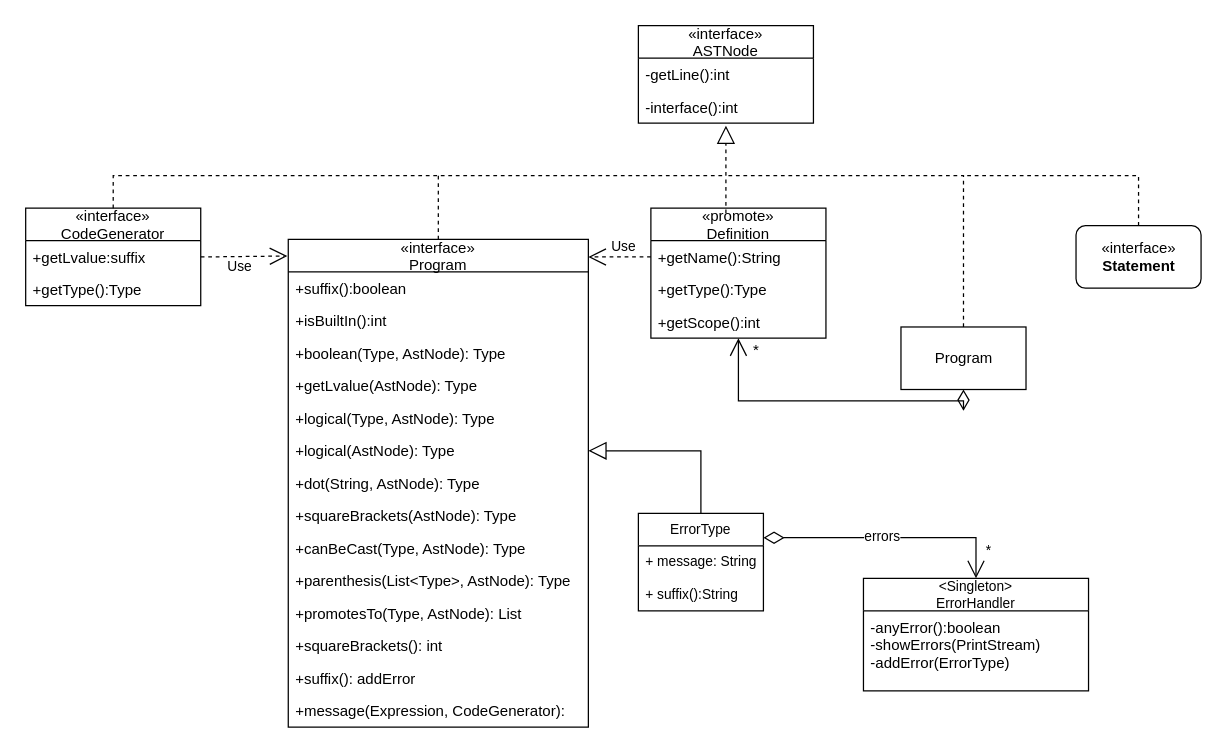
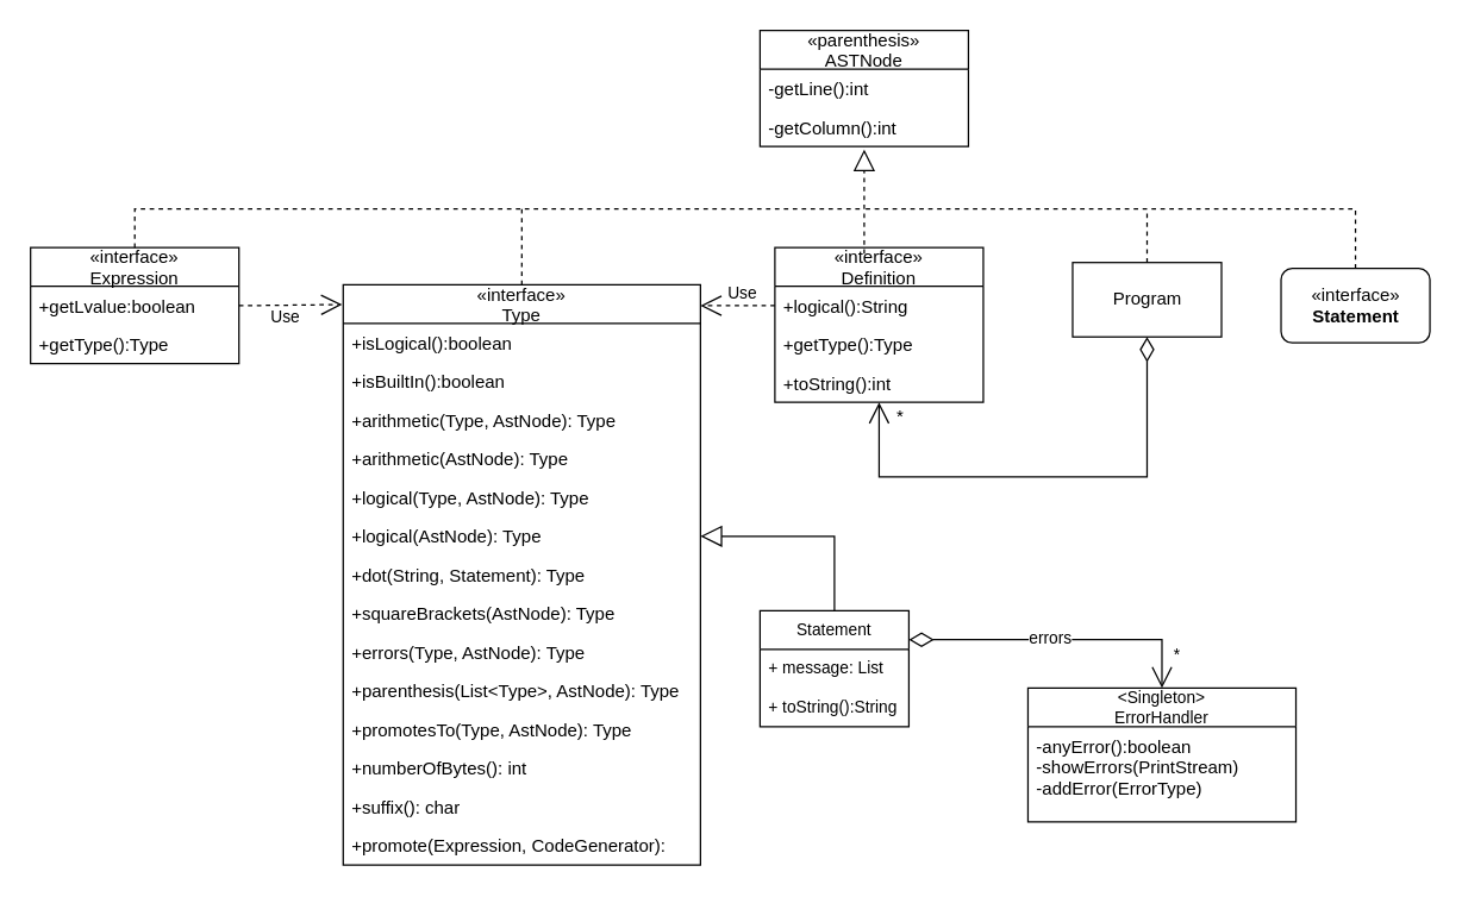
- <mxCell id="12" value="«interface»&#10;ASTNode" style="swimlane;fontStyle=0;childLayout=stackLayout;horizontal=1;startSize=26;fillColor=none;horizontalStack=0;resizeParent=1;resizeParentMax=0;resizeLast=0;collapsible=1;marginBottom=0;" vertex="1" parent="1"><mxGeometry x="510" y="20" width="140" height="78" as="geometry" /></mxCell>
+ <mxCell id="12" value="«parenthesis»&#10;ASTNode" style="swimlane;fontStyle=0;childLayout=stackLayout;horizontal=1;startSize=26;fillColor=none;horizontalStack=0;resizeParent=1;resizeParentMax=0;resizeLast=0;collapsible=1;marginBottom=0;" vertex="1" parent="1"><mxGeometry x="510" y="20" width="140" height="78" as="geometry" /></mxCell>
- <mxCell id="14" value="-interface():int" style="text;strokeColor=none;fillColor=none;align=left;verticalAlign=top;spacingLeft=4;spacingRight=4;overflow=hidden;rotatable=0;points=[[0,0.5],[1,0.5]];portConstraint=eastwest;" vertex="1" parent="12"><mxGeometry y="52" width="140" height="26" as="geometry" /></mxCell>
+ <mxCell id="14" value="-getColumn():int" style="text;strokeColor=none;fillColor=none;align=left;verticalAlign=top;spacingLeft=4;spacingRight=4;overflow=hidden;rotatable=0;points=[[0,0.5],[1,0.5]];portConstraint=eastwest;" vertex="1" parent="12"><mxGeometry y="52" width="140" height="26" as="geometry" /></mxCell>
- <mxCell id="26" value="«interface»&#10;CodeGenerator" style="swimlane;fontStyle=0;childLayout=stackLayout;horizontal=1;startSize=26;fillColor=none;horizontalStack=0;resizeParent=1;resizeParentMax=0;resizeLast=0;collapsible=1;marginBottom=0;" vertex="1" parent="1"><mxGeometry x="20" y="166" width="140" height="78" as="geometry" /></mxCell>
+ <mxCell id="26" value="«interface»&#10;Expression" style="swimlane;fontStyle=0;childLayout=stackLayout;horizontal=1;startSize=26;fillColor=none;horizontalStack=0;resizeParent=1;resizeParentMax=0;resizeLast=0;collapsible=1;marginBottom=0;" vertex="1" parent="1"><mxGeometry x="20" y="166" width="140" height="78" as="geometry" /></mxCell>
- <mxCell id="8" value="«promote»&#10;Definition" style="swimlane;fontStyle=0;childLayout=stackLayout;horizontal=1;startSize=26;fillColor=none;horizontalStack=0;resizeParent=1;resizeParentMax=0;resizeLast=0;collapsible=1;marginBottom=0;" vertex="1" parent="1"><mxGeometry x="520" y="166" width="140" height="104" as="geometry" /></mxCell>
+ <mxCell id="8" value="«interface»&#10;Definition" style="swimlane;fontStyle=0;childLayout=stackLayout;horizontal=1;startSize=26;fillColor=none;horizontalStack=0;resizeParent=1;resizeParentMax=0;resizeLast=0;collapsible=1;marginBottom=0;" vertex="1" parent="1"><mxGeometry x="520" y="166" width="140" height="104" as="geometry" /></mxCell>
- <mxCell id="29" value="«interface»&#10;Program" style="swimlane;fontStyle=0;childLayout=stackLayout;horizontal=1;startSize=26;fillColor=none;horizontalStack=0;resizeParent=1;resizeParentMax=0;resizeLast=0;collapsible=1;marginBottom=0;" vertex="1" parent="1"><mxGeometry x="230" y="191" width="240" height="390" as="geometry" /></mxCell>
+ <mxCell id="29" value="«interface»&#10;Type" style="swimlane;fontStyle=0;childLayout=stackLayout;horizontal=1;startSize=26;fillColor=none;horizontalStack=0;resizeParent=1;resizeParentMax=0;resizeLast=0;collapsible=1;marginBottom=0;" vertex="1" parent="1"><mxGeometry x="230" y="191" width="240" height="390" as="geometry" /></mxCell>
- <mxCell id="27" value="+getLvalue:suffix" style="text;strokeColor=none;fillColor=none;align=left;verticalAlign=top;spacingLeft=4;spacingRight=4;overflow=hidden;rotatable=0;points=[[0,0.5],[1,0.5]];portConstraint=eastwest;" vertex="1" parent="26"><mxGeometry y="26" width="140" height="26" as="geometry" /></mxCell>
+ <mxCell id="27" value="+getLvalue:boolean" style="text;strokeColor=none;fillColor=none;align=left;verticalAlign=top;spacingLeft=4;spacingRight=4;overflow=hidden;rotatable=0;points=[[0,0.5],[1,0.5]];portConstraint=eastwest;" vertex="1" parent="26"><mxGeometry y="26" width="140" height="26" as="geometry" /></mxCell>
- <mxCell id="9" value="+getName():String" style="text;strokeColor=none;fillColor=none;align=left;verticalAlign=top;spacingLeft=4;spacingRight=4;overflow=hidden;rotatable=0;points=[[0,0.5],[1,0.5]];portConstraint=eastwest;" vertex="1" parent="8"><mxGeometry y="26" width="140" height="26" as="geometry" /></mxCell>
+ <mxCell id="9" value="+logical():String" style="text;strokeColor=none;fillColor=none;align=left;verticalAlign=top;spacingLeft=4;spacingRight=4;overflow=hidden;rotatable=0;points=[[0,0.5],[1,0.5]];portConstraint=eastwest;" vertex="1" parent="8"><mxGeometry y="26" width="140" height="26" as="geometry" /></mxCell>
- <mxCell id="30" value="+suffix():boolean" style="text;strokeColor=none;fillColor=none;align=left;verticalAlign=top;spacingLeft=4;spacingRight=4;overflow=hidden;rotatable=0;points=[[0,0.5],[1,0.5]];portConstraint=eastwest;" vertex="1" parent="29"><mxGeometry y="26" width="240" height="26" as="geometry" /></mxCell>
+ <mxCell id="30" value="+isLogical():boolean" style="text;strokeColor=none;fillColor=none;align=left;verticalAlign=top;spacingLeft=4;spacingRight=4;overflow=hidden;rotatable=0;points=[[0,0.5],[1,0.5]];portConstraint=eastwest;" vertex="1" parent="29"><mxGeometry y="26" width="240" height="26" as="geometry" /></mxCell>
- <mxCell id="31" value="+isBuiltIn():int" style="text;strokeColor=none;fillColor=none;align=left;verticalAlign=top;spacingLeft=4;spacingRight=4;overflow=hidden;rotatable=0;points=[[0,0.5],[1,0.5]];portConstraint=eastwest;" vertex="1" parent="29"><mxGeometry y="52" width="240" height="26" as="geometry" /></mxCell>
+ <mxCell id="31" value="+isBuiltIn():boolean" style="text;strokeColor=none;fillColor=none;align=left;verticalAlign=top;spacingLeft=4;spacingRight=4;overflow=hidden;rotatable=0;points=[[0,0.5],[1,0.5]];portConstraint=eastwest;" vertex="1" parent="29"><mxGeometry y="52" width="240" height="26" as="geometry" /></mxCell>
- <mxCell id="11" value="+getScope():int" style="text;strokeColor=none;fillColor=none;align=left;verticalAlign=top;spacingLeft=4;spacingRight=4;overflow=hidden;rotatable=0;points=[[0,0.5],[1,0.5]];portConstraint=eastwest;" vertex="1" parent="8"><mxGeometry y="78" width="140" height="26" as="geometry" /></mxCell>
+ <mxCell id="11" value="+toString():int" style="text;strokeColor=none;fillColor=none;align=left;verticalAlign=top;spacingLeft=4;spacingRight=4;overflow=hidden;rotatable=0;points=[[0,0.5],[1,0.5]];portConstraint=eastwest;" vertex="1" parent="8"><mxGeometry y="78" width="140" height="26" as="geometry" /></mxCell>
- <mxCell id="32" value="+boolean(Type, AstNode): Type" style="text;strokeColor=none;fillColor=none;align=left;verticalAlign=top;spacingLeft=4;spacingRight=4;overflow=hidden;rotatable=0;points=[[0,0.5],[1,0.5]];portConstraint=eastwest;" vertex="1" parent="29"><mxGeometry y="78" width="240" height="26" as="geometry" /></mxCell>
+ <mxCell id="32" value="+arithmetic(Type, AstNode): Type" style="text;strokeColor=none;fillColor=none;align=left;verticalAlign=top;spacingLeft=4;spacingRight=4;overflow=hidden;rotatable=0;points=[[0,0.5],[1,0.5]];portConstraint=eastwest;" vertex="1" parent="29"><mxGeometry y="78" width="240" height="26" as="geometry" /></mxCell>
- <mxCell id="2" value="Program" style="html=1;" vertex="1" parent="1"><mxGeometry x="720" y="261" width="100" height="50" as="geometry" /></mxCell>
+ <mxCell id="2" value="Program" style="html=1;" vertex="1" parent="1"><mxGeometry x="720" y="176" width="100" height="50" as="geometry" /></mxCell>
- <mxCell id="33" value="+getLvalue(AstNode): Type" style="text;strokeColor=none;fillColor=none;align=left;verticalAlign=top;spacingLeft=4;spacingRight=4;overflow=hidden;rotatable=0;points=[[0,0.5],[1,0.5]];portConstraint=eastwest;" vertex="1" parent="29"><mxGeometry y="104" width="240" height="26" as="geometry" /></mxCell>
+ <mxCell id="33" value="+arithmetic(AstNode): Type" style="text;strokeColor=none;fillColor=none;align=left;verticalAlign=top;spacingLeft=4;spacingRight=4;overflow=hidden;rotatable=0;points=[[0,0.5],[1,0.5]];portConstraint=eastwest;" vertex="1" parent="29"><mxGeometry y="104" width="240" height="26" as="geometry" /></mxCell>
- <mxCell id="36" value="+dot(String, AstNode): Type" style="text;strokeColor=none;fillColor=none;align=left;verticalAlign=top;spacingLeft=4;spacingRight=4;overflow=hidden;rotatable=0;points=[[0,0.5],[1,0.5]];portConstraint=eastwest;" vertex="1" parent="29"><mxGeometry y="182" width="240" height="26" as="geometry" /></mxCell>
+ <mxCell id="36" value="+dot(String, Statement): Type" style="text;strokeColor=none;fillColor=none;align=left;verticalAlign=top;spacingLeft=4;spacingRight=4;overflow=hidden;rotatable=0;points=[[0,0.5],[1,0.5]];portConstraint=eastwest;" vertex="1" parent="29"><mxGeometry y="182" width="240" height="26" as="geometry" /></mxCell>
- <mxCell id="17" value="ErrorType" style="swimlane;fontStyle=0;align=center;verticalAlign=top;childLayout=stackLayout;horizontal=1;startSize=26;horizontalStack=0;resizeParent=1;resizeParentMax=0;resizeLast=0;collapsible=1;marginBottom=0;fontSize=11;" vertex="1" parent="1"><mxGeometry x="510" y="410" width="100" height="78" as="geometry" /></mxCell>
+ <mxCell id="17" value="Statement" style="swimlane;fontStyle=0;align=center;verticalAlign=top;childLayout=stackLayout;horizontal=1;startSize=26;horizontalStack=0;resizeParent=1;resizeParentMax=0;resizeLast=0;collapsible=1;marginBottom=0;fontSize=11;" vertex="1" parent="1"><mxGeometry x="510" y="410" width="100" height="78" as="geometry" /></mxCell>
- <mxCell id="38" value="+canBeCast(Type, AstNode): Type" style="text;strokeColor=none;fillColor=none;align=left;verticalAlign=top;spacingLeft=4;spacingRight=4;overflow=hidden;rotatable=0;points=[[0,0.5],[1,0.5]];portConstraint=eastwest;" vertex="1" parent="29"><mxGeometry y="234" width="240" height="26" as="geometry" /></mxCell>
+ <mxCell id="38" value="+errors(Type, AstNode): Type" style="text;strokeColor=none;fillColor=none;align=left;verticalAlign=top;spacingLeft=4;spacingRight=4;overflow=hidden;rotatable=0;points=[[0,0.5],[1,0.5]];portConstraint=eastwest;" vertex="1" parent="29"><mxGeometry y="234" width="240" height="26" as="geometry" /></mxCell>
- <mxCell id="18" value="+ message: String" style="text;strokeColor=none;fillColor=none;align=left;verticalAlign=top;spacingLeft=4;spacingRight=4;overflow=hidden;rotatable=0;points=[[0,0.5],[1,0.5]];portConstraint=eastwest;fontSize=11;" vertex="1" parent="17"><mxGeometry y="26" width="100" height="26" as="geometry" /></mxCell>
+ <mxCell id="18" value="+ message: List" style="text;strokeColor=none;fillColor=none;align=left;verticalAlign=top;spacingLeft=4;spacingRight=4;overflow=hidden;rotatable=0;points=[[0,0.5],[1,0.5]];portConstraint=eastwest;fontSize=11;" vertex="1" parent="17"><mxGeometry y="26" width="100" height="26" as="geometry" /></mxCell>
- <mxCell id="19" value="+ suffix():String" style="text;strokeColor=none;fillColor=none;align=left;verticalAlign=top;spacingLeft=4;spacingRight=4;overflow=hidden;rotatable=0;points=[[0,0.5],[1,0.5]];portConstraint=eastwest;fontSize=11;" vertex="1" parent="17"><mxGeometry y="52" width="100" height="26" as="geometry" /></mxCell>
+ <mxCell id="19" value="+ toString():String" style="text;strokeColor=none;fillColor=none;align=left;verticalAlign=top;spacingLeft=4;spacingRight=4;overflow=hidden;rotatable=0;points=[[0,0.5],[1,0.5]];portConstraint=eastwest;fontSize=11;" vertex="1" parent="17"><mxGeometry y="52" width="100" height="26" as="geometry" /></mxCell>
- <mxCell id="40" value="+promotesTo(Type, AstNode): List" style="text;strokeColor=none;fillColor=none;align=left;verticalAlign=top;spacingLeft=4;spacingRight=4;overflow=hidden;rotatable=0;points=[[0,0.5],[1,0.5]];portConstraint=eastwest;" vertex="1" parent="29"><mxGeometry y="286" width="240" height="26" as="geometry" /></mxCell>
+ <mxCell id="40" value="+promotesTo(Type, AstNode): Type" style="text;strokeColor=none;fillColor=none;align=left;verticalAlign=top;spacingLeft=4;spacingRight=4;overflow=hidden;rotatable=0;points=[[0,0.5],[1,0.5]];portConstraint=eastwest;" vertex="1" parent="29"><mxGeometry y="286" width="240" height="26" as="geometry" /></mxCell>
- <mxCell id="41" value="+squareBrackets(): int" style="text;strokeColor=none;fillColor=none;align=left;verticalAlign=top;spacingLeft=4;spacingRight=4;overflow=hidden;rotatable=0;points=[[0,0.5],[1,0.5]];portConstraint=eastwest;" vertex="1" parent="29"><mxGeometry y="312" width="240" height="26" as="geometry" /></mxCell>
+ <mxCell id="41" value="+numberOfBytes(): int" style="text;strokeColor=none;fillColor=none;align=left;verticalAlign=top;spacingLeft=4;spacingRight=4;overflow=hidden;rotatable=0;points=[[0,0.5],[1,0.5]];portConstraint=eastwest;" vertex="1" parent="29"><mxGeometry y="312" width="240" height="26" as="geometry" /></mxCell>
- <mxCell id="42" value="+suffix(): addError" style="text;strokeColor=none;fillColor=none;align=left;verticalAlign=top;spacingLeft=4;spacingRight=4;overflow=hidden;rotatable=0;points=[[0,0.5],[1,0.5]];portConstraint=eastwest;" vertex="1" parent="29"><mxGeometry y="338" width="240" height="26" as="geometry" /></mxCell>
+ <mxCell id="42" value="+suffix(): char" style="text;strokeColor=none;fillColor=none;align=left;verticalAlign=top;spacingLeft=4;spacingRight=4;overflow=hidden;rotatable=0;points=[[0,0.5],[1,0.5]];portConstraint=eastwest;" vertex="1" parent="29"><mxGeometry y="338" width="240" height="26" as="geometry" /></mxCell>
- <mxCell id="43" value="+message(Expression, CodeGenerator):" style="text;strokeColor=none;fillColor=none;align=left;verticalAlign=top;spacingLeft=4;spacingRight=4;overflow=hidden;rotatable=0;points=[[0,0.5],[1,0.5]];portConstraint=eastwest;" vertex="1" parent="29"><mxGeometry y="364" width="240" height="26" as="geometry" /></mxCell>
+ <mxCell id="43" value="+promote(Expression, CodeGenerator):" style="text;strokeColor=none;fillColor=none;align=left;verticalAlign=top;spacingLeft=4;spacingRight=4;overflow=hidden;rotatable=0;points=[[0,0.5],[1,0.5]];portConstraint=eastwest;" vertex="1" parent="29"><mxGeometry y="364" width="240" height="26" as="geometry" /></mxCell>
